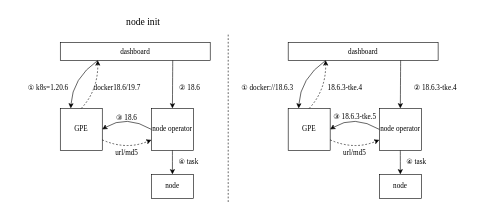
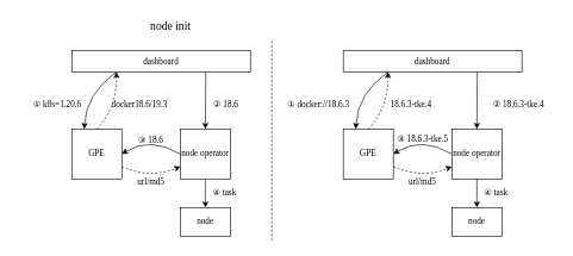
- <mxCell id="10" value="docker18.6/19.7" style="text;html=1;strokeColor=none;fillColor=none;align=center;verticalAlign=middle;whiteSpace=wrap;rounded=0;fontFamily=source code pro;" vertex="1" parent="1"><mxGeometry x="135" y="130" width="120" height="30" as="geometry" /></mxCell>
+ <mxCell id="10" value="docker18.6/19.3" style="text;html=1;strokeColor=none;fillColor=none;align=center;verticalAlign=middle;whiteSpace=wrap;rounded=0;fontFamily=source code pro;" vertex="1" parent="1"><mxGeometry x="135" y="130" width="120" height="30" as="geometry" /></mxCell>
